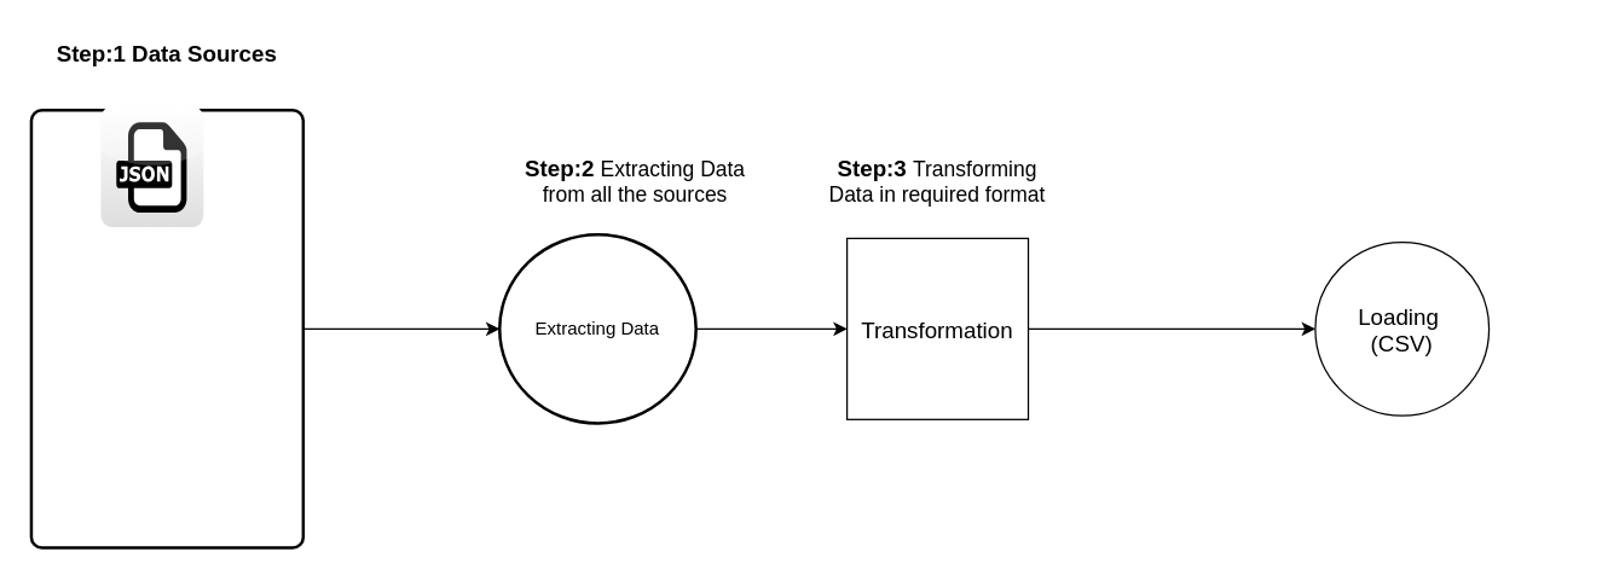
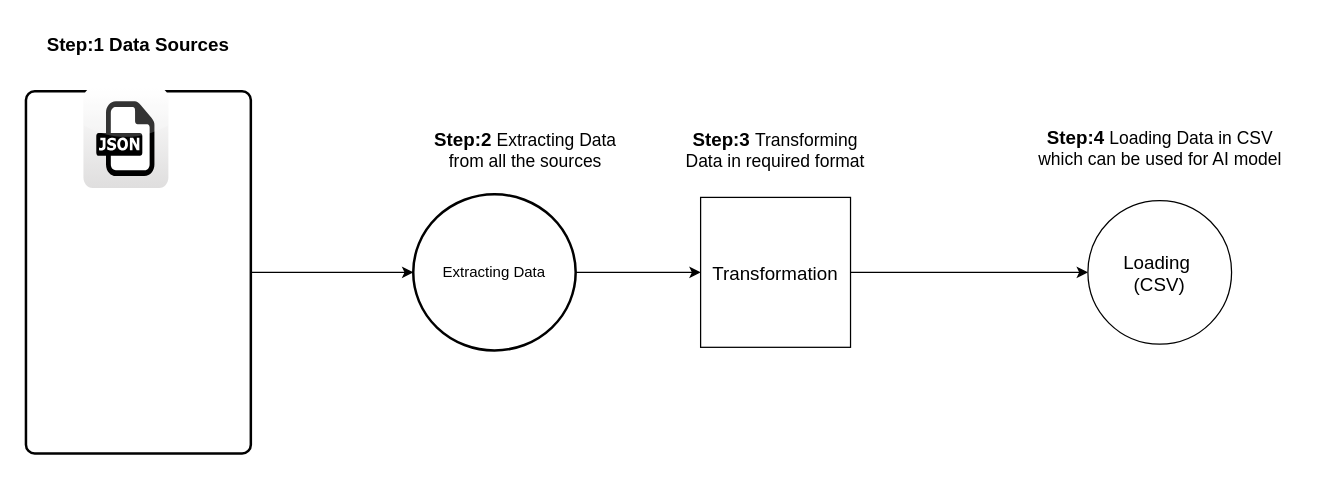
+ <mxCell id="14" value="&lt;font style=&quot;&quot;&gt;&lt;b style=&quot;font-size: 15px;&quot;&gt;Step:4 &lt;/b&gt;&lt;font style=&quot;font-size: 14px;&quot;&gt;Loading Data in CSV which can be used for AI model&lt;/font&gt;&lt;/font&gt;" style="text;html=1;strokeColor=none;fillColor=default;align=center;verticalAlign=middle;whiteSpace=wrap;rounded=0;gradientColor=none;" vertex="1" parent="1"><mxGeometry x="817.5" y="105" width="220" height="25" as="geometry" /></mxCell>
